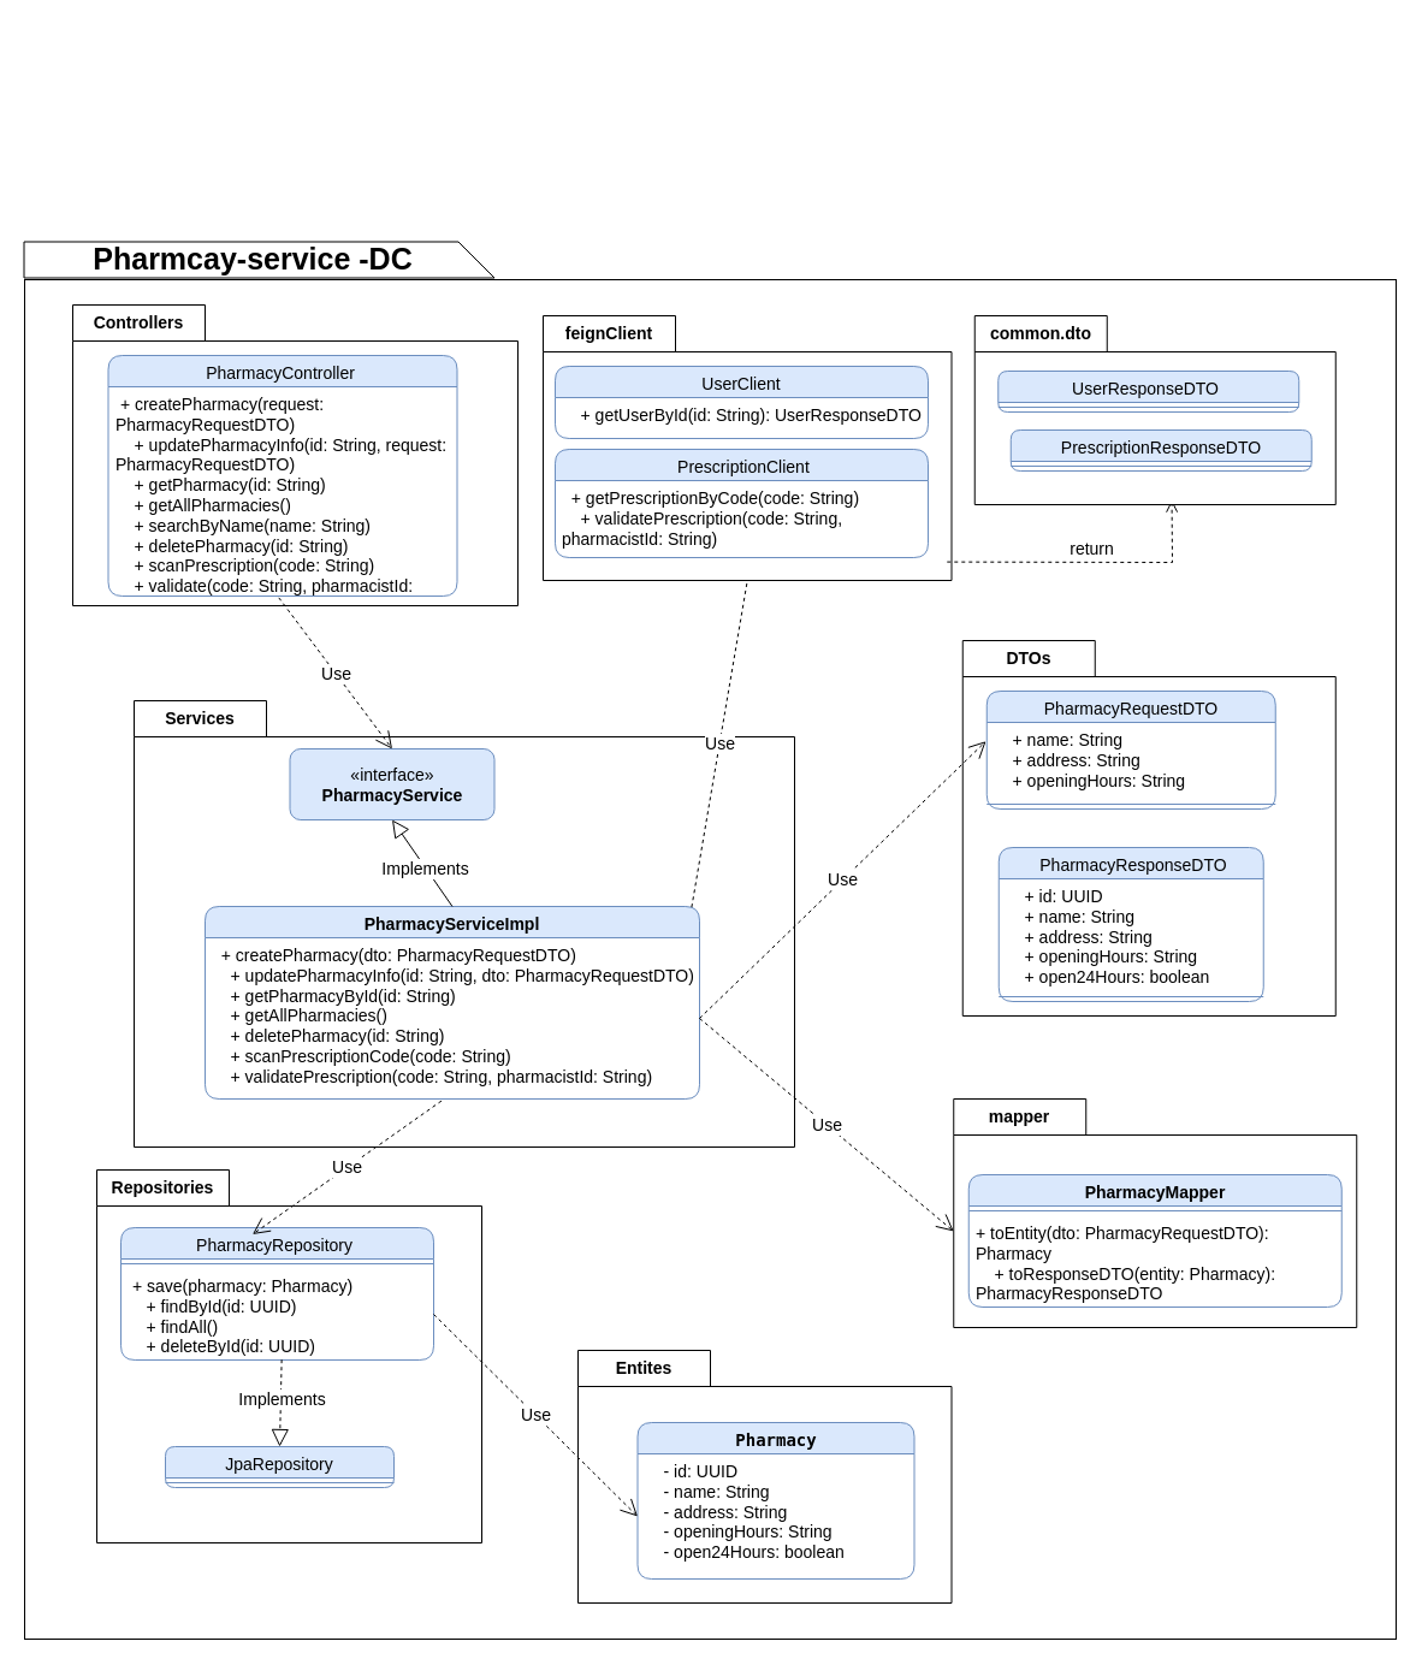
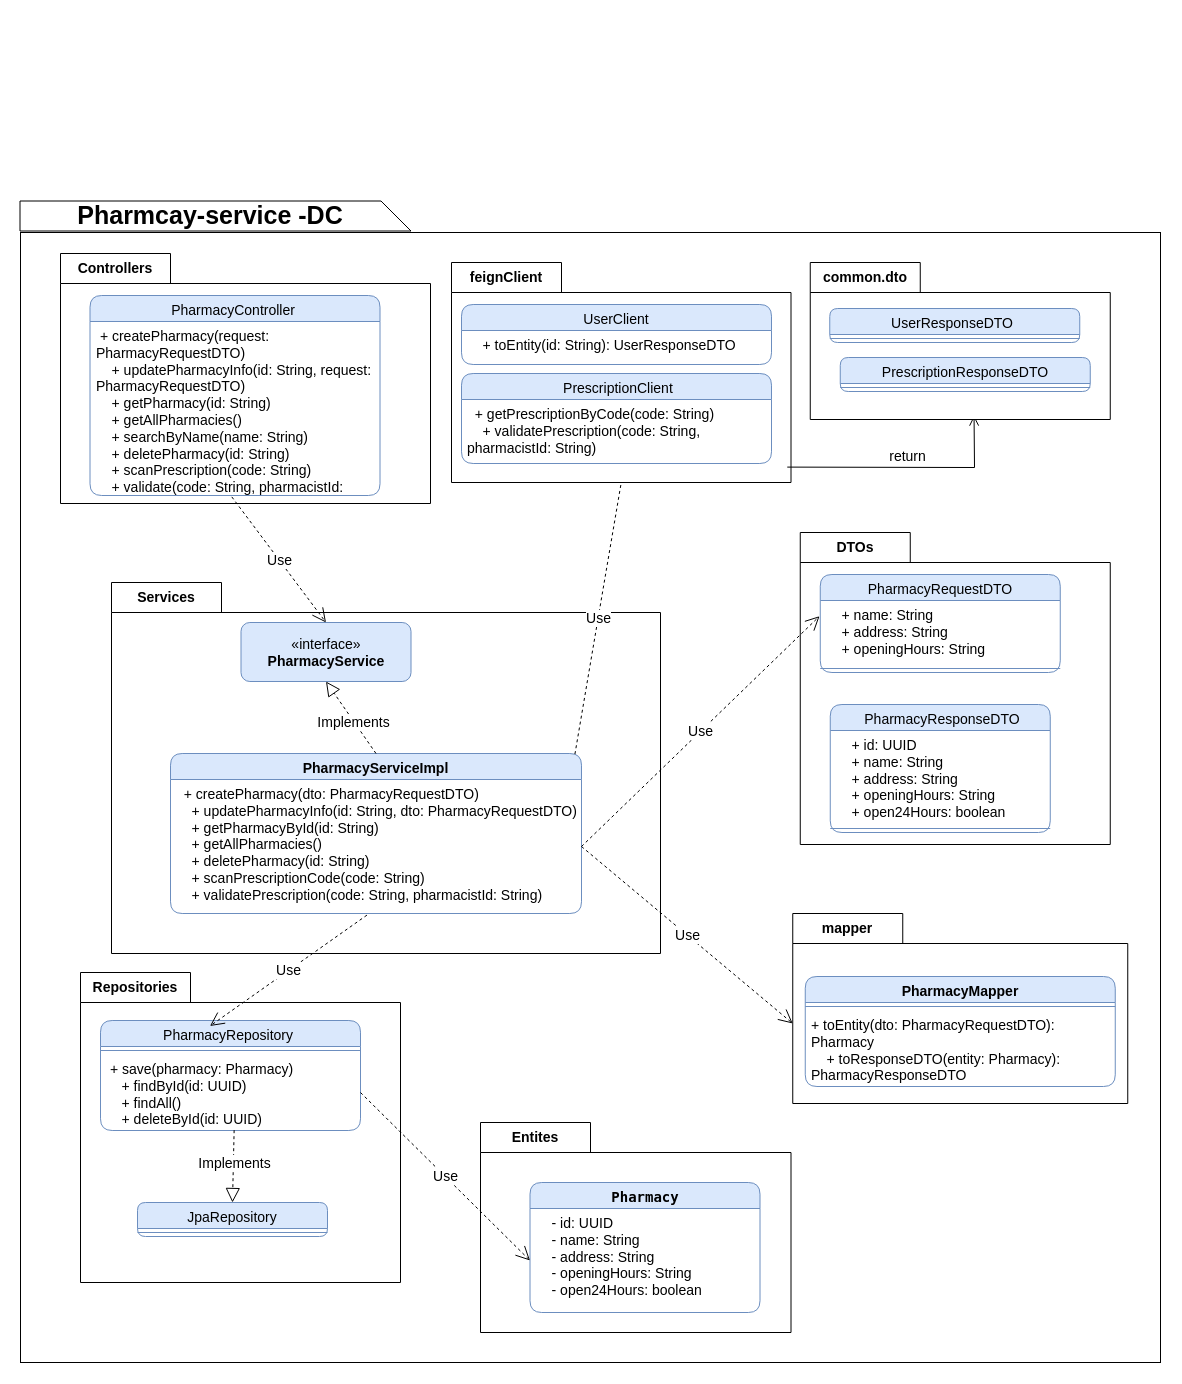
- <mxCell id="37" value="&lt;div&gt;&amp;nbsp; &amp;nbsp; + getUserById(id: String): UserResponseDTO&lt;/div&gt;&lt;div&gt;&lt;br&gt;&lt;/div&gt;" style="text;strokeColor=none;fillColor=none;align=left;verticalAlign=top;spacingLeft=4;spacingRight=4;overflow=hidden;rotatable=0;points=[[0,0.5],[1,0.5]];portConstraint=eastwest;whiteSpace=wrap;html=1;rounded=1;fontSize=14;" vertex="1" parent="36"><mxGeometry y="26" width="310" height="34" as="geometry" /></mxCell>
+ <mxCell id="37" value="&lt;div&gt;&amp;nbsp; &amp;nbsp; + toEntity(id: String): UserResponseDTO&lt;/div&gt;&lt;div&gt;&lt;br&gt;&lt;/div&gt;" style="text;strokeColor=none;fillColor=none;align=left;verticalAlign=top;spacingLeft=4;spacingRight=4;overflow=hidden;rotatable=0;points=[[0,0.5],[1,0.5]];portConstraint=eastwest;whiteSpace=wrap;html=1;rounded=1;fontSize=14;" vertex="1" parent="36"><mxGeometry y="26" width="310" height="34" as="geometry" /></mxCell>
- <mxCell id="41" value="return" style="html=1;verticalAlign=bottom;endArrow=open;dashed=1;endSize=8;curved=0;rounded=0;entryX=0.546;entryY=0.975;entryDx=0;entryDy=0;entryPerimeter=0;fontSize=14;exitX=0.989;exitY=0.93;exitDx=0;exitDy=0;exitPerimeter=0;" edge="1" parent="1" target="43" source="35"><mxGeometry relative="1" as="geometry"><mxPoint x="800" y="502" as="sourcePoint" /><mxPoint x="720" y="502" as="targetPoint" /><Array as="points"><mxPoint x="974" y="467" /></Array></mxGeometry></mxCell>
+ <mxCell id="41" value="return" style="html=1;verticalAlign=bottom;endArrow=open;dashed=0;endSize=8;curved=0;rounded=0;entryX=0.546;entryY=0.975;entryDx=0;entryDy=0;entryPerimeter=0;fontSize=14;exitX=0.989;exitY=0.93;exitDx=0;exitDy=0;exitPerimeter=0;" edge="1" parent="1" target="43" source="35"><mxGeometry relative="1" as="geometry"><mxPoint x="800" y="502" as="sourcePoint" /><mxPoint x="720" y="502" as="targetPoint" /><Array as="points"><mxPoint x="974" y="467" /></Array></mxGeometry></mxCell>
- <mxCell id="17" value="" style="endArrow=block;dashed=0;endFill=0;endSize=12;html=1;rounded=0;exitX=0.5;exitY=0;exitDx=0;exitDy=0;entryX=0.5;entryY=1;entryDx=0;entryDy=0;fontSize=14;" edge="1" parent="13" source="14" target="16"><mxGeometry width="160" relative="1" as="geometry"><mxPoint x="264.5" y="150" as="sourcePoint" /><mxPoint x="117.5" y="70" as="targetPoint" /></mxGeometry></mxCell>
+ <mxCell id="17" value="" style="endArrow=block;dashed=1;endFill=0;endSize=12;html=1;rounded=0;exitX=0.5;exitY=0;exitDx=0;exitDy=0;entryX=0.5;entryY=1;entryDx=0;entryDy=0;fontSize=14;" edge="1" parent="13" source="14" target="16"><mxGeometry width="160" relative="1" as="geometry"><mxPoint x="264.5" y="150" as="sourcePoint" /><mxPoint x="117.5" y="70" as="targetPoint" /></mxGeometry></mxCell>
